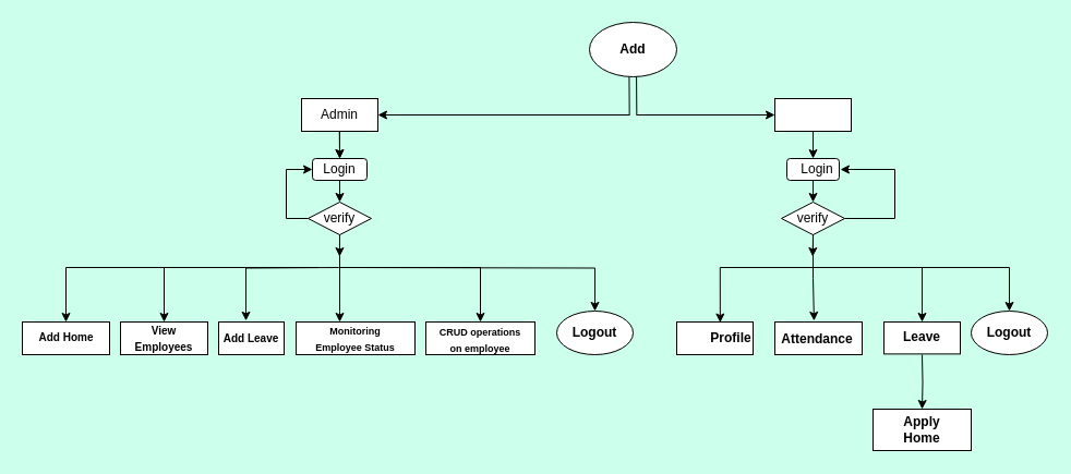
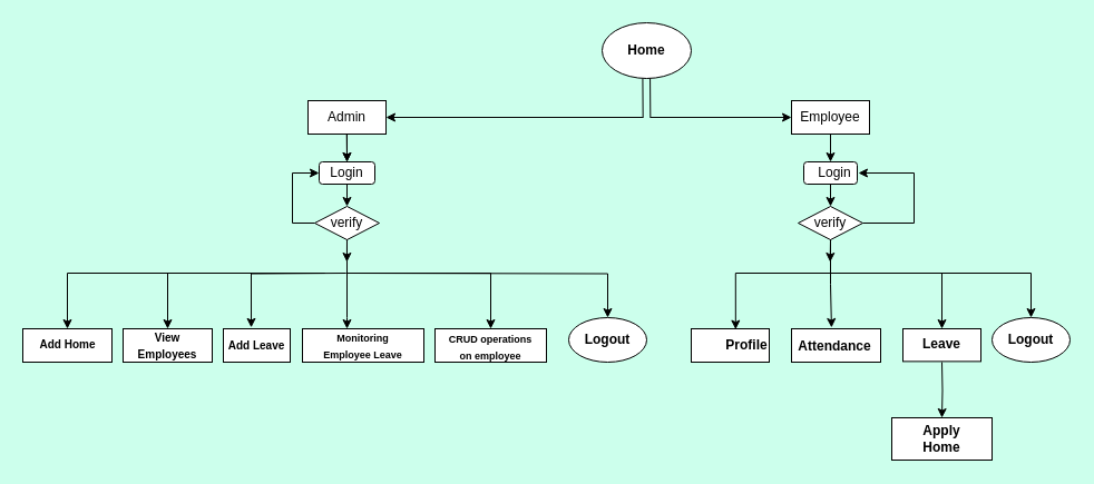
- <mxCell id="3" value="&lt;font size=&quot;1&quot;&gt;&lt;b style=&quot;font-size: 12px&quot;&gt;Add&lt;/b&gt;&lt;/font&gt;" style="text;html=1;strokeColor=none;fillColor=none;align=center;verticalAlign=middle;whiteSpace=wrap;rounded=0;" vertex="1" parent="1"><mxGeometry x="570" y="40" width="20" height="10" as="geometry" /></mxCell>
+ <mxCell id="3" value="&lt;font size=&quot;1&quot;&gt;&lt;b style=&quot;font-size: 12px&quot;&gt;Home&lt;/b&gt;&lt;/font&gt;" style="text;html=1;strokeColor=none;fillColor=none;align=center;verticalAlign=middle;whiteSpace=wrap;rounded=0;" vertex="1" parent="1"><mxGeometry x="570" y="40" width="20" height="10" as="geometry" /></mxCell>
+ <mxCell id="12" value="Employee" style="text;html=1;strokeColor=none;fillColor=none;align=center;verticalAlign=middle;whiteSpace=wrap;rounded=0;" vertex="1" parent="1"><mxGeometry x="725" y="95" width="40" height="20" as="geometry" /></mxCell>
- <mxCell id="31" value="&lt;font style=&quot;line-height: 90% ; font-size: 9px&quot;&gt;&lt;b&gt;Monitoring Employee Status&lt;/b&gt;&lt;/font&gt;" style="text;html=1;strokeColor=none;fillColor=none;align=center;verticalAlign=middle;whiteSpace=wrap;rounded=0;" vertex="1" parent="1"><mxGeometry x="281" y="299.37" width="89" height="21.25" as="geometry" /></mxCell>
+ <mxCell id="31" value="&lt;font style=&quot;line-height: 90% ; font-size: 9px&quot;&gt;&lt;b&gt;Monitoring Employee Leave&lt;/b&gt;&lt;/font&gt;" style="text;html=1;strokeColor=none;fillColor=none;align=center;verticalAlign=middle;whiteSpace=wrap;rounded=0;" vertex="1" parent="1"><mxGeometry x="281" y="299.37" width="89" height="21.25" as="geometry" /></mxCell>
